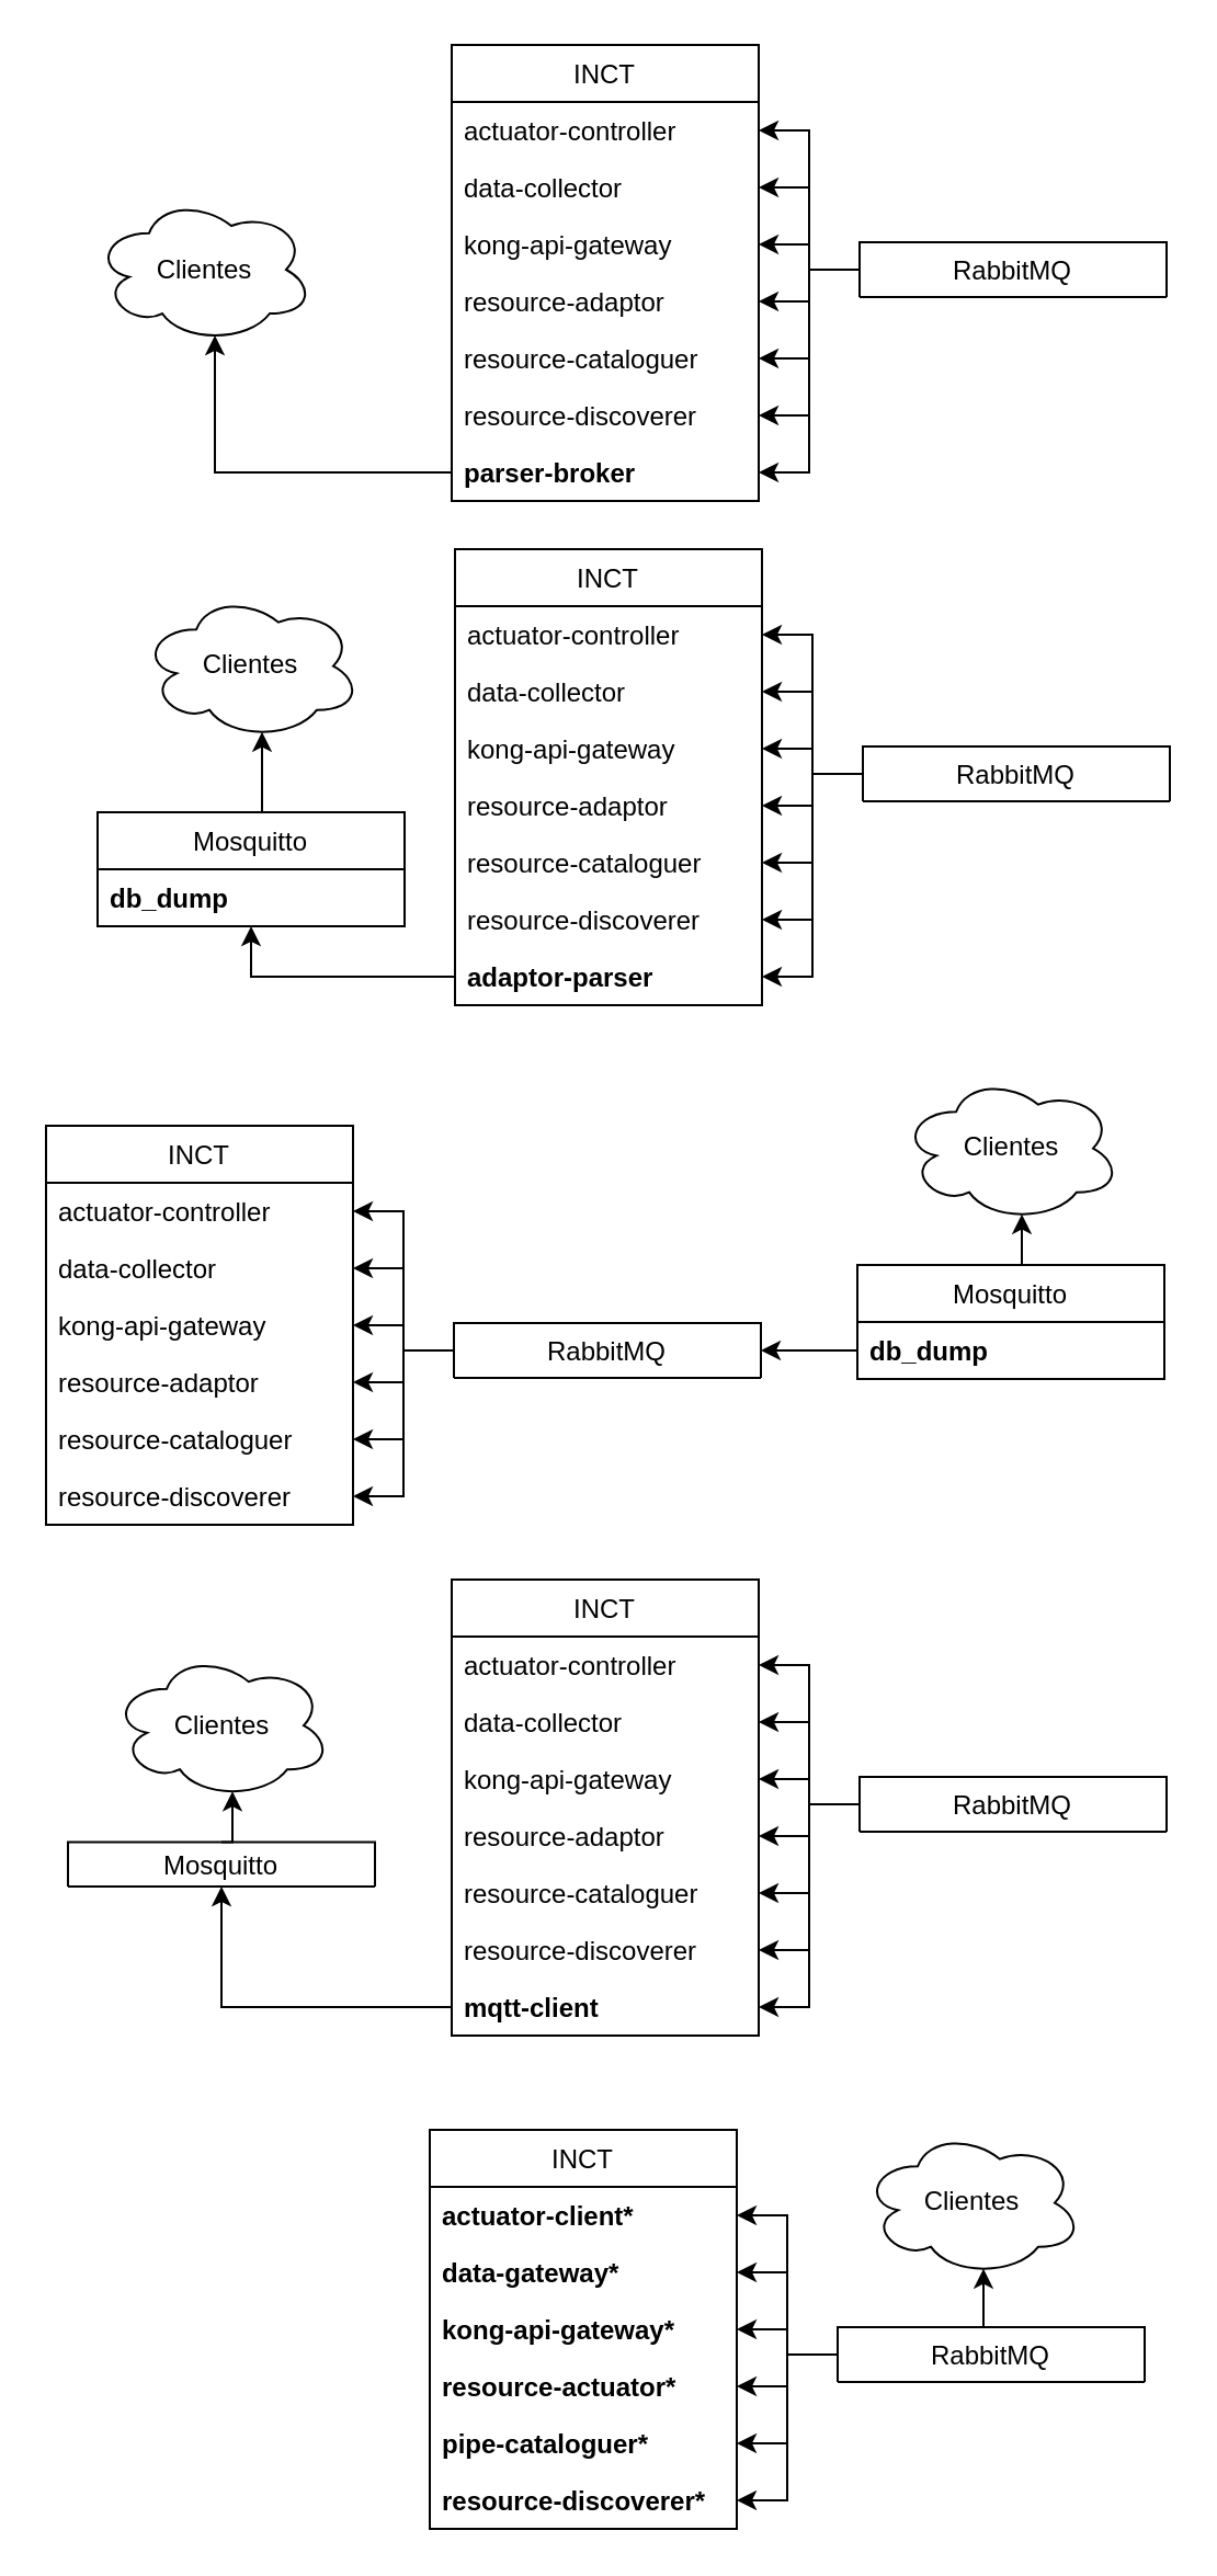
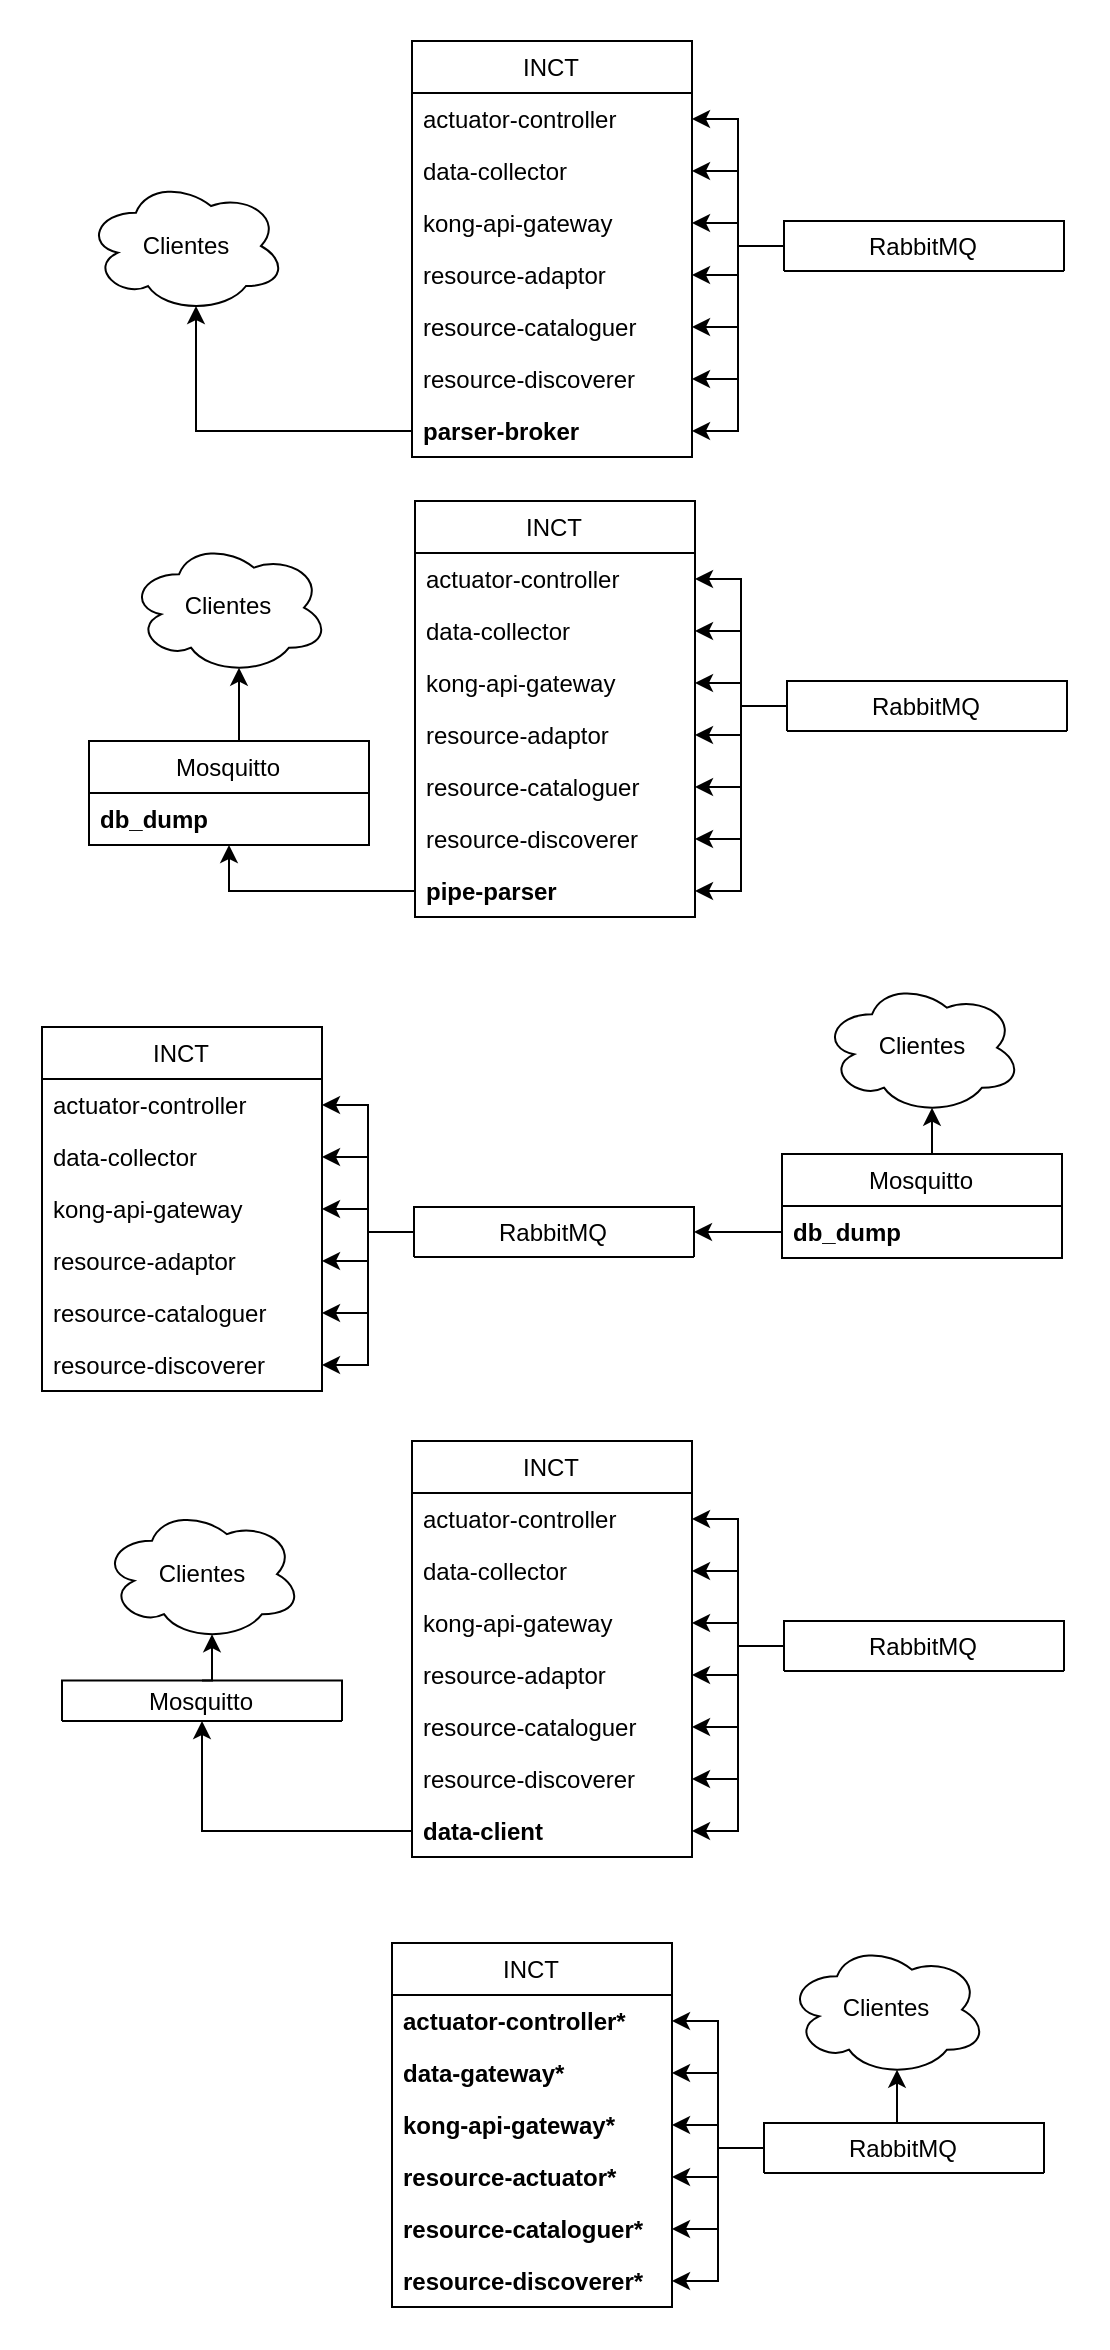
- <mxCell id="53" value="adaptor-parser" style="text;strokeColor=none;fillColor=none;align=left;verticalAlign=top;spacingLeft=4;spacingRight=4;overflow=hidden;rotatable=0;points=[[0,0.5],[1,0.5]];portConstraint=eastwest;fontStyle=1" vertex="1" parent="46"><mxGeometry y="182" width="140" height="26" as="geometry" /></mxCell>
+ <mxCell id="53" value="pipe-parser" style="text;strokeColor=none;fillColor=none;align=left;verticalAlign=top;spacingLeft=4;spacingRight=4;overflow=hidden;rotatable=0;points=[[0,0.5],[1,0.5]];portConstraint=eastwest;fontStyle=1" vertex="1" parent="46"><mxGeometry y="182" width="140" height="26" as="geometry" /></mxCell>
- <mxCell id="78" value="mqtt-client" style="text;strokeColor=none;fillColor=none;align=left;verticalAlign=top;spacingLeft=4;spacingRight=4;overflow=hidden;rotatable=0;points=[[0,0.5],[1,0.5]];portConstraint=eastwest;fontStyle=1" vertex="1" parent="71"><mxGeometry y="182" width="140" height="26" as="geometry" /></mxCell>
+ <mxCell id="78" value="data-client" style="text;strokeColor=none;fillColor=none;align=left;verticalAlign=top;spacingLeft=4;spacingRight=4;overflow=hidden;rotatable=0;points=[[0,0.5],[1,0.5]];portConstraint=eastwest;fontStyle=1" vertex="1" parent="71"><mxGeometry y="182" width="140" height="26" as="geometry" /></mxCell>
- <mxCell id="90" value="actuator-client*" style="text;strokeColor=none;fillColor=none;align=left;verticalAlign=top;spacingLeft=4;spacingRight=4;overflow=hidden;rotatable=0;points=[[0,0.5],[1,0.5]];portConstraint=eastwest;fontStyle=1" vertex="1" parent="89"><mxGeometry y="26" width="140" height="26" as="geometry" /></mxCell>
+ <mxCell id="90" value="actuator-controller*" style="text;strokeColor=none;fillColor=none;align=left;verticalAlign=top;spacingLeft=4;spacingRight=4;overflow=hidden;rotatable=0;points=[[0,0.5],[1,0.5]];portConstraint=eastwest;fontStyle=1" vertex="1" parent="89"><mxGeometry y="26" width="140" height="26" as="geometry" /></mxCell>
- <mxCell id="94" value="pipe-cataloguer*" style="text;strokeColor=none;fillColor=none;align=left;verticalAlign=top;spacingLeft=4;spacingRight=4;overflow=hidden;rotatable=0;points=[[0,0.5],[1,0.5]];portConstraint=eastwest;fontStyle=1" vertex="1" parent="89"><mxGeometry y="130" width="140" height="26" as="geometry" /></mxCell>
+ <mxCell id="94" value="resource-cataloguer*" style="text;strokeColor=none;fillColor=none;align=left;verticalAlign=top;spacingLeft=4;spacingRight=4;overflow=hidden;rotatable=0;points=[[0,0.5],[1,0.5]];portConstraint=eastwest;fontStyle=1" vertex="1" parent="89"><mxGeometry y="130" width="140" height="26" as="geometry" /></mxCell>
